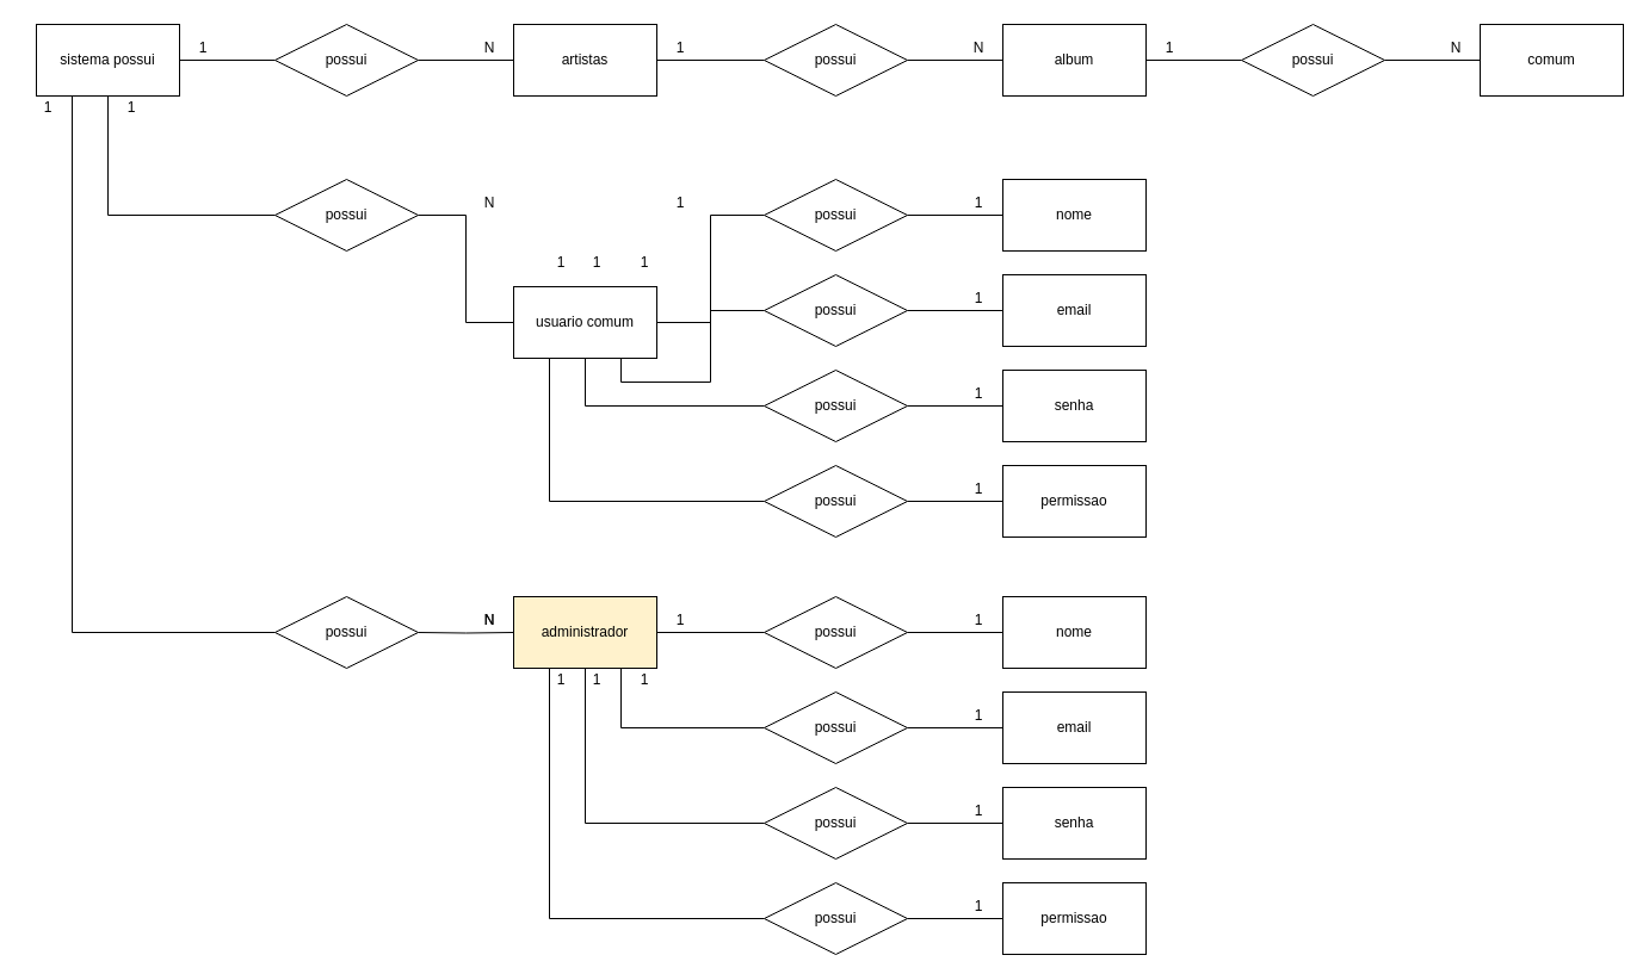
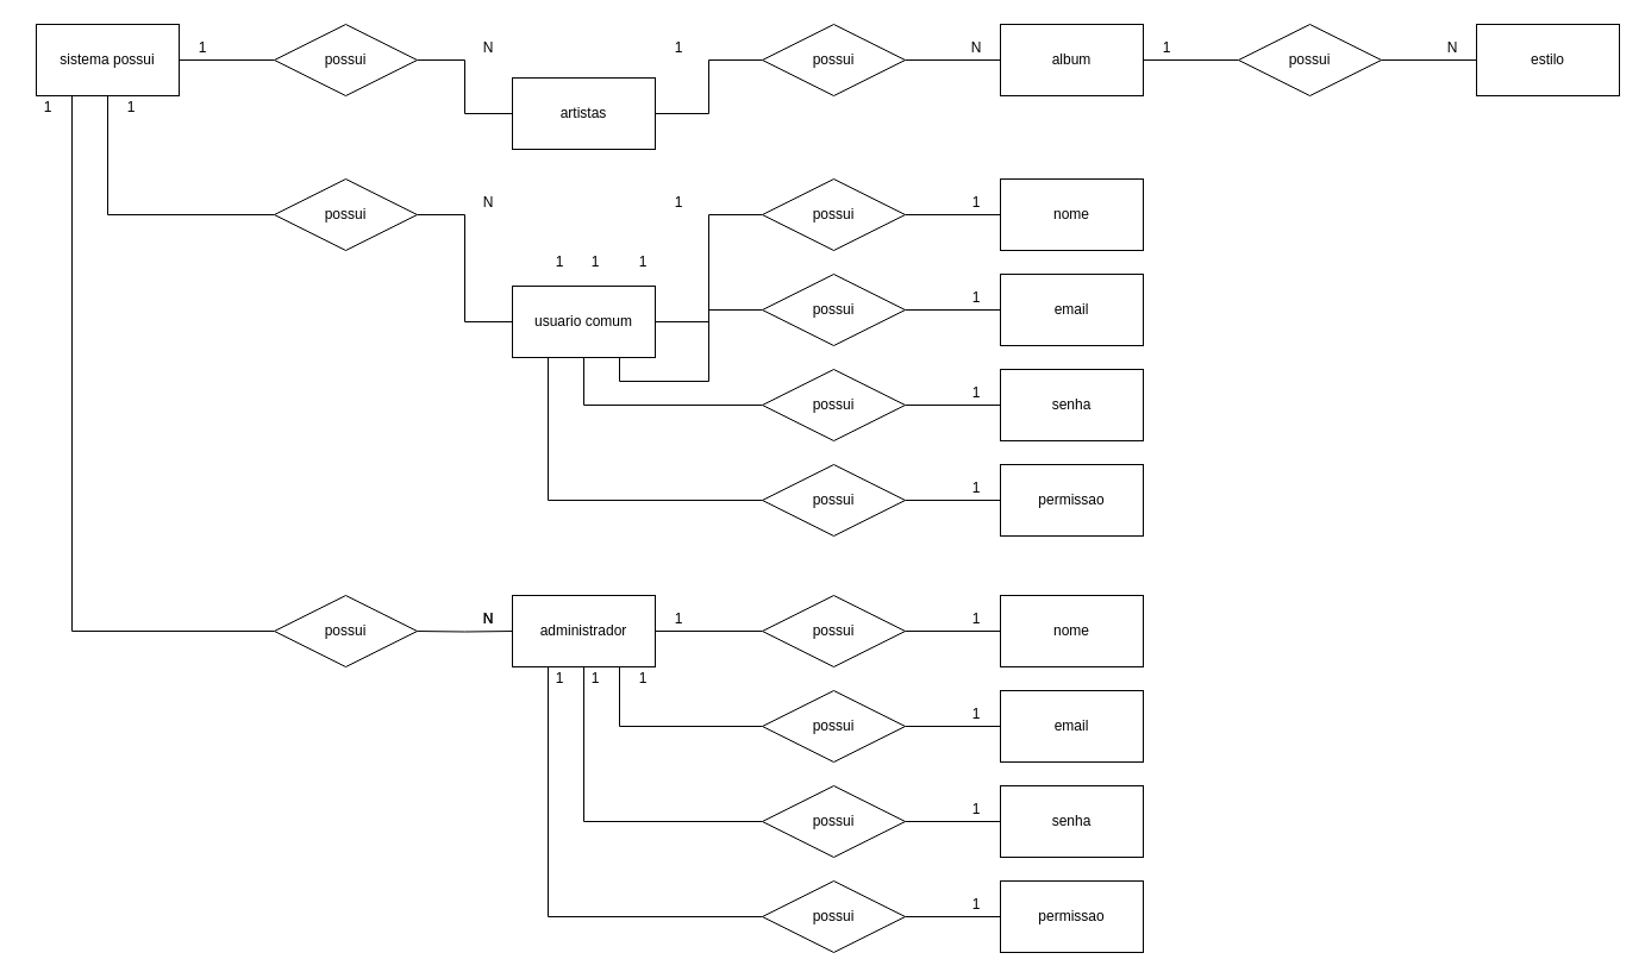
- <mxCell id="8" value="artistas" style="rounded=0;whiteSpace=wrap;html=1;" vertex="1" parent="1"><mxGeometry x="430" y="20" width="120" height="60" as="geometry" /></mxCell>
+ <mxCell id="8" value="artistas" style="rounded=0;whiteSpace=wrap;html=1;" vertex="1" parent="1"><mxGeometry x="430" y="65" width="120" height="60" as="geometry" /></mxCell>
- <mxCell id="19" value="comum" style="rounded=0;whiteSpace=wrap;html=1;" vertex="1" parent="1"><mxGeometry x="1240" y="20" width="120" height="60" as="geometry" /></mxCell>
+ <mxCell id="19" value="estilo" style="rounded=0;whiteSpace=wrap;html=1;" vertex="1" parent="1"><mxGeometry x="1240" y="20" width="120" height="60" as="geometry" /></mxCell>
- <mxCell id="60" value="administrador" style="rounded=0;whiteSpace=wrap;html=1;fillColor=#fff2cc;" vertex="1" parent="1"><mxGeometry x="430" y="500" width="120" height="60" as="geometry" /></mxCell>
+ <mxCell id="60" value="administrador" style="rounded=0;whiteSpace=wrap;html=1;" vertex="1" parent="1"><mxGeometry x="430" y="500" width="120" height="60" as="geometry" /></mxCell>
